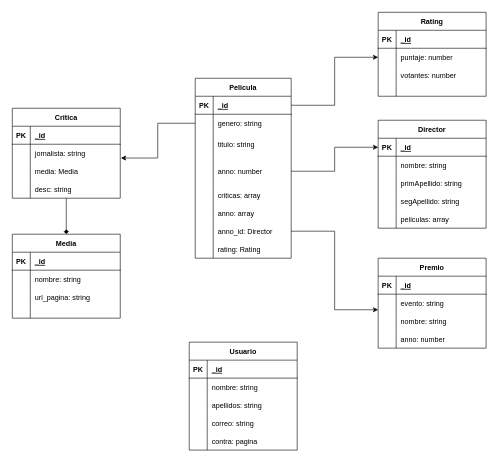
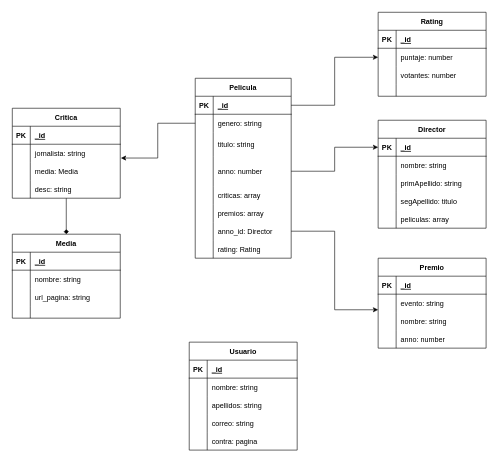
- <mxCell id="39" value="segApellido: string" style="shape=partialRectangle;connectable=0;fillColor=none;top=0;left=0;bottom=0;right=0;align=left;spacingLeft=6;overflow=hidden;" parent="37" vertex="1"><mxGeometry x="30" width="150" height="30" as="geometry"><mxRectangle width="150" height="30" as="alternateBounds" /></mxGeometry></mxCell>
+ <mxCell id="39" value="segApellido: titulo" style="shape=partialRectangle;connectable=0;fillColor=none;top=0;left=0;bottom=0;right=0;align=left;spacingLeft=6;overflow=hidden;" parent="37" vertex="1"><mxGeometry x="30" width="150" height="30" as="geometry"><mxRectangle width="150" height="30" as="alternateBounds" /></mxGeometry></mxCell>
- <mxCell id="20" value="anno: array" style="shape=partialRectangle;connectable=0;fillColor=none;top=0;left=0;bottom=0;right=0;align=left;spacingLeft=6;overflow=hidden;" parent="18" vertex="1"><mxGeometry x="30" width="130" height="30" as="geometry"><mxRectangle width="130" height="30" as="alternateBounds" /></mxGeometry></mxCell>
+ <mxCell id="20" value="premios: array" style="shape=partialRectangle;connectable=0;fillColor=none;top=0;left=0;bottom=0;right=0;align=left;spacingLeft=6;overflow=hidden;" parent="18" vertex="1"><mxGeometry x="30" width="130" height="30" as="geometry"><mxRectangle width="130" height="30" as="alternateBounds" /></mxGeometry></mxCell>
